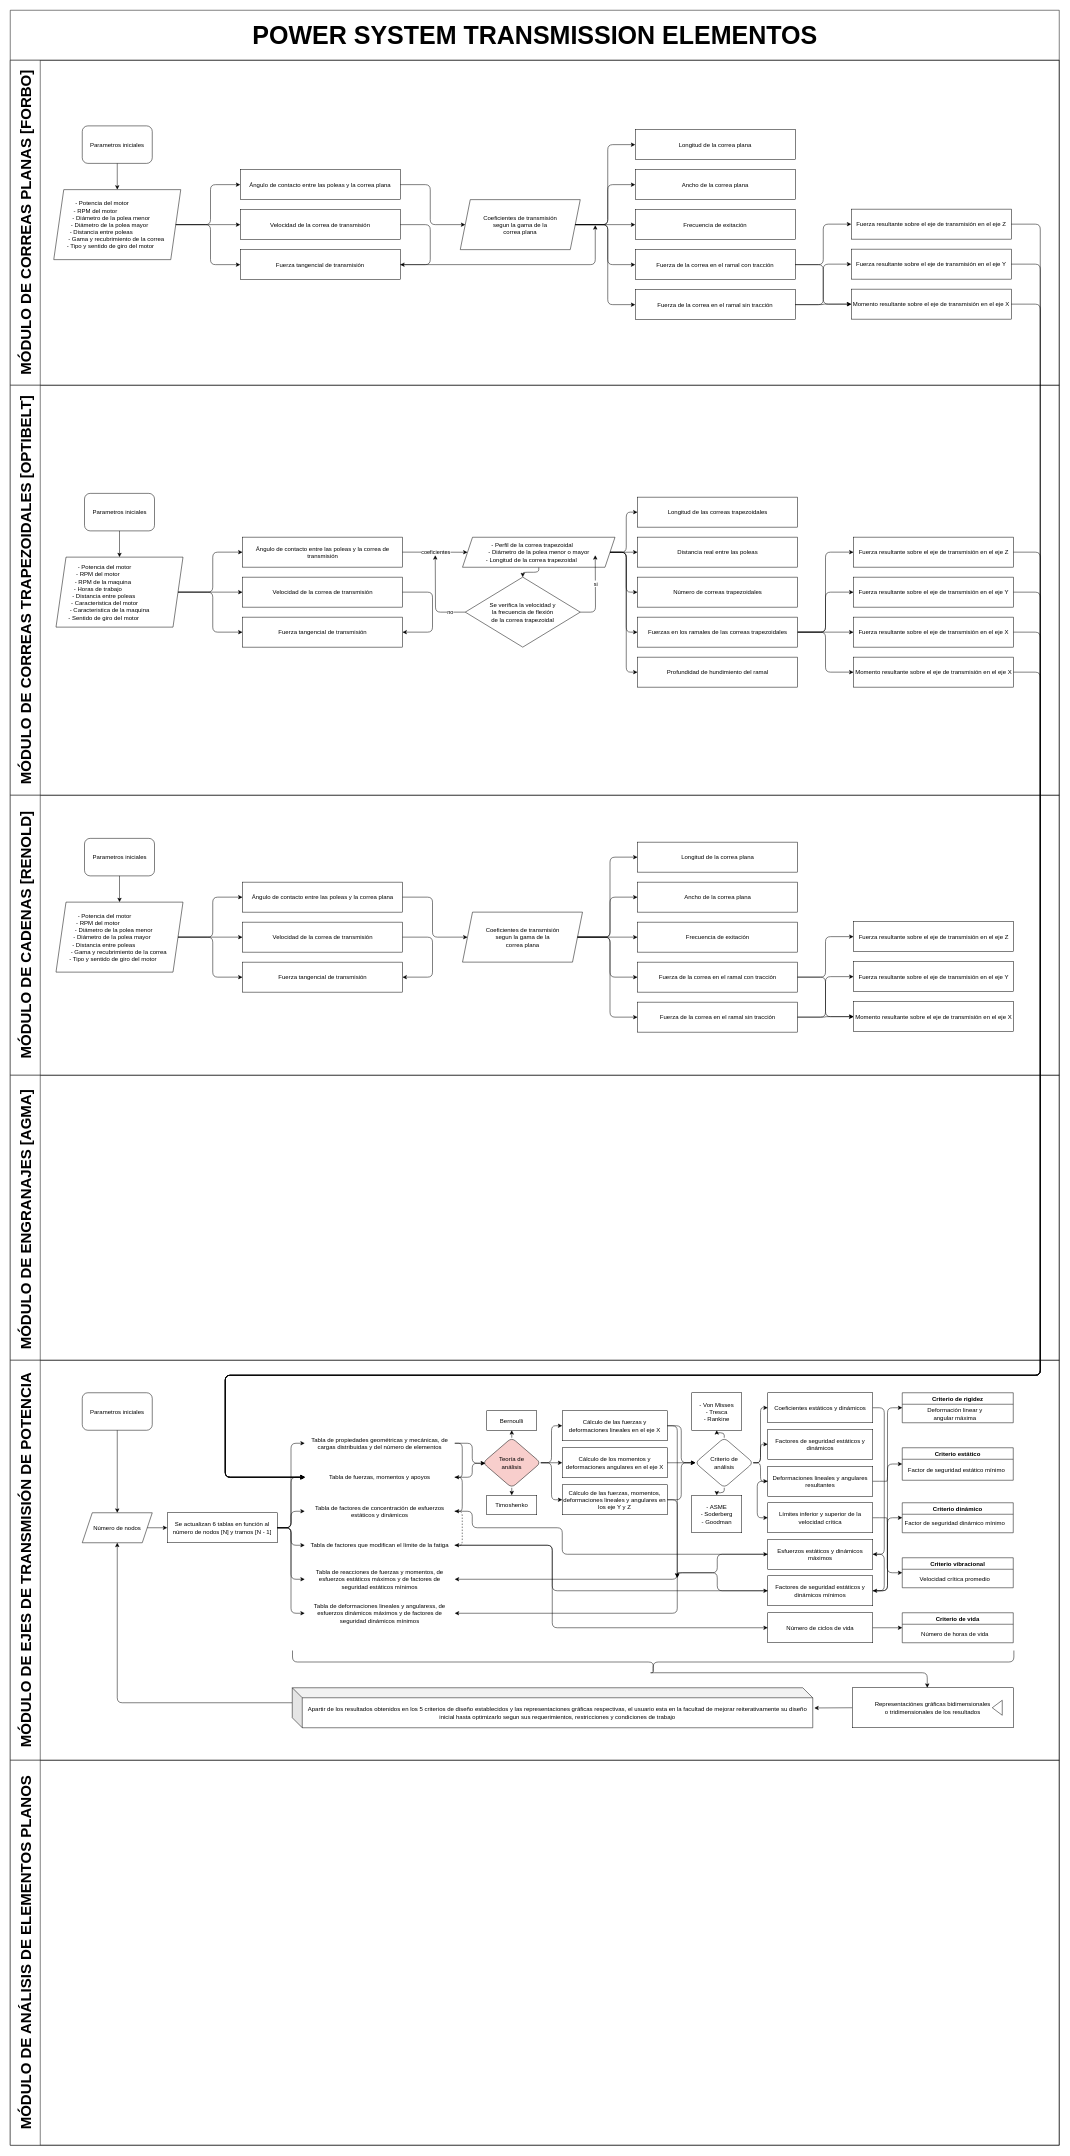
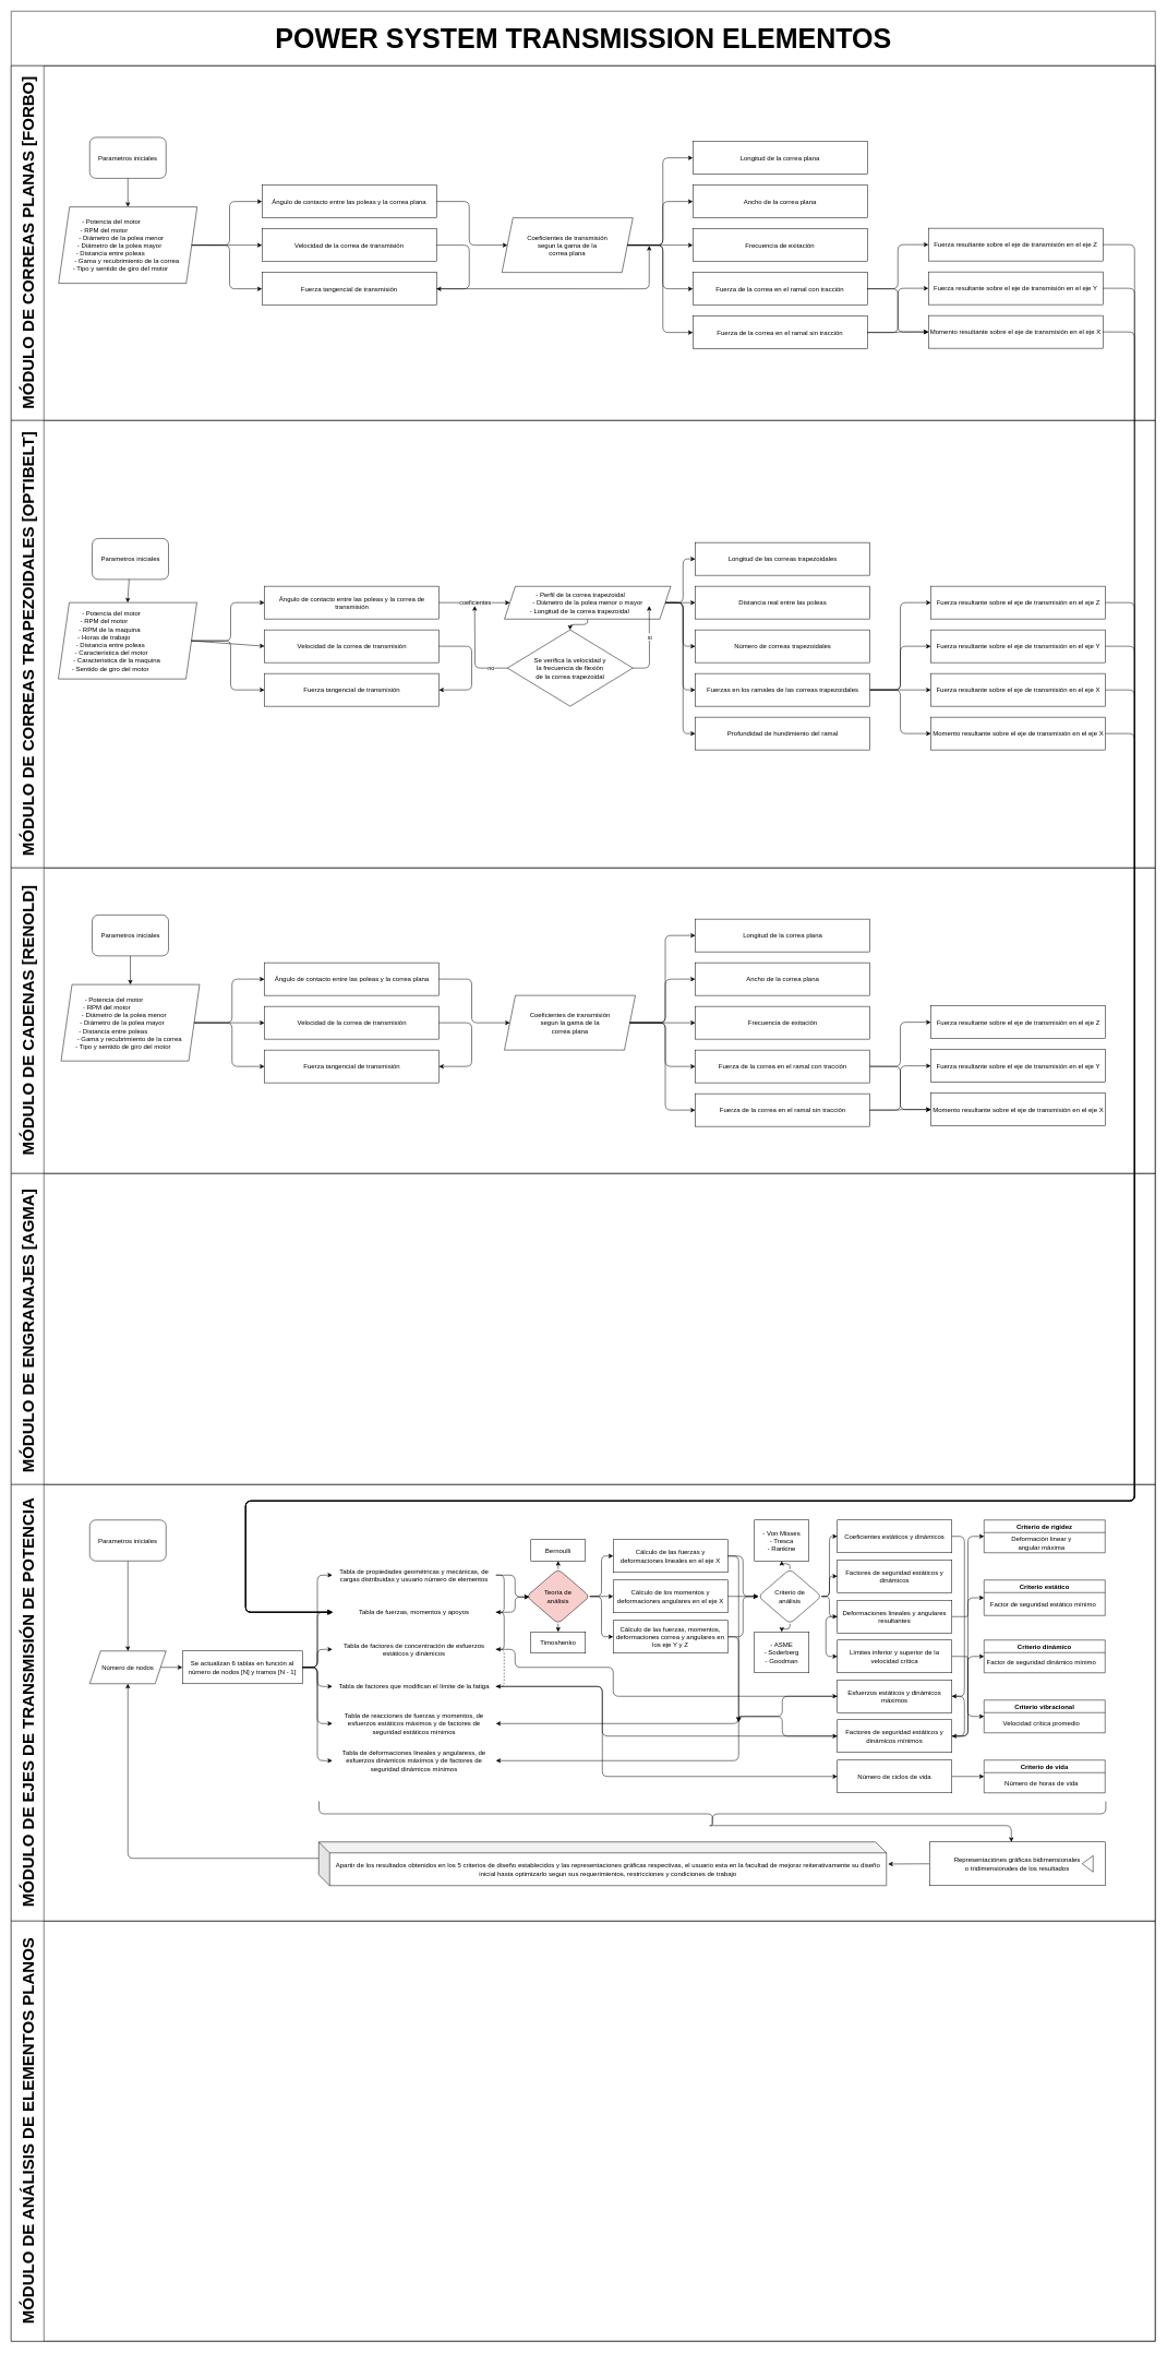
- <mxCell id="36" value="&lt;div style=&quot;&quot;&gt;&lt;span style=&quot;background-color: initial;&quot;&gt;- Potencia del motor&amp;nbsp; &amp;nbsp; &amp;nbsp; &amp;nbsp; &amp;nbsp; &amp;nbsp; &amp;nbsp; &amp;nbsp; &amp;nbsp;&amp;nbsp;&lt;/span&gt;&lt;/div&gt;&lt;div style=&quot;&quot;&gt;&lt;span style=&quot;background-color: initial;&quot;&gt;- RPM del motor&amp;nbsp; &amp;nbsp; &amp;nbsp; &amp;nbsp; &amp;nbsp; &amp;nbsp; &amp;nbsp; &amp;nbsp; &amp;nbsp; &amp;nbsp; &amp;nbsp; &amp;nbsp; &amp;nbsp;&amp;nbsp;&lt;/span&gt;&lt;/div&gt;&lt;div style=&quot;&quot;&gt;&lt;span style=&quot;background-color: initial;&quot;&gt;- RPM de la maquina&amp;nbsp; &amp;nbsp; &amp;nbsp; &amp;nbsp; &amp;nbsp; &amp;nbsp; &amp;nbsp; &amp;nbsp; &amp;nbsp; &amp;nbsp;&amp;nbsp;&lt;/span&gt;&lt;/div&gt;&lt;div style=&quot;&quot;&gt;&lt;span style=&quot;background-color: initial;&quot;&gt;- Horas de trabajo&amp;nbsp; &amp;nbsp; &amp;nbsp; &amp;nbsp; &amp;nbsp; &amp;nbsp; &amp;nbsp; &amp;nbsp; &amp;nbsp; &amp;nbsp; &amp;nbsp; &amp;nbsp; &amp;nbsp;&amp;nbsp;&lt;/span&gt;&lt;/div&gt;&lt;div style=&quot;&quot;&gt;&lt;span style=&quot;background-color: initial;&quot;&gt;- Distancia entre poleas&amp;nbsp; &amp;nbsp; &amp;nbsp; &amp;nbsp; &amp;nbsp; &amp;nbsp; &amp;nbsp; &amp;nbsp; &amp;nbsp; &amp;nbsp;&lt;/span&gt;&lt;/div&gt;- Caracteristica del motor&lt;span style=&quot;background-color: initial;&quot;&gt;&amp;nbsp; &amp;nbsp; &amp;nbsp; &amp;nbsp; &amp;nbsp; &amp;nbsp; &amp;nbsp; &amp;nbsp; &amp;nbsp;&amp;nbsp;&lt;/span&gt;&lt;br&gt;&lt;div style=&quot;&quot;&gt;- Caracteristica de la maquina&amp;nbsp; &amp;nbsp; &amp;nbsp; &amp;nbsp; &amp;nbsp; &amp;nbsp;&amp;nbsp;&lt;/div&gt;&lt;div style=&quot;&quot;&gt;- Sentido de giro del motor&amp;nbsp; &amp;nbsp; &amp;nbsp; &amp;nbsp; &amp;nbsp; &amp;nbsp; &amp;nbsp; &amp;nbsp; &amp;nbsp; &amp;nbsp;&lt;/div&gt;" style="shape=parallelogram;perimeter=parallelogramPerimeter;whiteSpace=wrap;html=1;fixedSize=1;align=center;" vertex="1" parent="34"><mxGeometry x="91.5" y="343.75" width="254" height="140" as="geometry" /></mxCell>
+ <mxCell id="36" value="&lt;div style=&quot;&quot;&gt;&lt;span style=&quot;background-color: initial;&quot;&gt;- Potencia del motor&amp;nbsp; &amp;nbsp; &amp;nbsp; &amp;nbsp; &amp;nbsp; &amp;nbsp; &amp;nbsp; &amp;nbsp; &amp;nbsp;&amp;nbsp;&lt;/span&gt;&lt;/div&gt;&lt;div style=&quot;&quot;&gt;&lt;span style=&quot;background-color: initial;&quot;&gt;- RPM del motor&amp;nbsp; &amp;nbsp; &amp;nbsp; &amp;nbsp; &amp;nbsp; &amp;nbsp; &amp;nbsp; &amp;nbsp; &amp;nbsp; &amp;nbsp; &amp;nbsp; &amp;nbsp; &amp;nbsp;&amp;nbsp;&lt;/span&gt;&lt;/div&gt;&lt;div style=&quot;&quot;&gt;&lt;span style=&quot;background-color: initial;&quot;&gt;- RPM de la maquina&amp;nbsp; &amp;nbsp; &amp;nbsp; &amp;nbsp; &amp;nbsp; &amp;nbsp; &amp;nbsp; &amp;nbsp; &amp;nbsp; &amp;nbsp;&amp;nbsp;&lt;/span&gt;&lt;/div&gt;&lt;div style=&quot;&quot;&gt;&lt;span style=&quot;background-color: initial;&quot;&gt;- Horas de trabajo&amp;nbsp; &amp;nbsp; &amp;nbsp; &amp;nbsp; &amp;nbsp; &amp;nbsp; &amp;nbsp; &amp;nbsp; &amp;nbsp; &amp;nbsp; &amp;nbsp; &amp;nbsp; &amp;nbsp;&amp;nbsp;&lt;/span&gt;&lt;/div&gt;&lt;div style=&quot;&quot;&gt;&lt;span style=&quot;background-color: initial;&quot;&gt;- Distancia entre poleas&amp;nbsp; &amp;nbsp; &amp;nbsp; &amp;nbsp; &amp;nbsp; &amp;nbsp; &amp;nbsp; &amp;nbsp; &amp;nbsp; &amp;nbsp;&lt;/span&gt;&lt;/div&gt;- Caracteristica del motor&lt;span style=&quot;background-color: initial;&quot;&gt;&amp;nbsp; &amp;nbsp; &amp;nbsp; &amp;nbsp; &amp;nbsp; &amp;nbsp; &amp;nbsp; &amp;nbsp; &amp;nbsp;&amp;nbsp;&lt;/span&gt;&lt;br&gt;&lt;div style=&quot;&quot;&gt;- Caracteristica de la maquina&amp;nbsp; &amp;nbsp; &amp;nbsp; &amp;nbsp; &amp;nbsp; &amp;nbsp;&amp;nbsp;&lt;/div&gt;&lt;div style=&quot;&quot;&gt;- Sentido de giro del motor&amp;nbsp; &amp;nbsp; &amp;nbsp; &amp;nbsp; &amp;nbsp; &amp;nbsp; &amp;nbsp; &amp;nbsp; &amp;nbsp; &amp;nbsp;&lt;/div&gt;" style="shape=parallelogram;perimeter=parallelogramPerimeter;whiteSpace=wrap;html=1;fixedSize=1;align=center;" vertex="1" parent="34"><mxGeometry x="86.5" y="333.75" width="254" height="140" as="geometry" /></mxCell>
- <mxCell id="106" value="Tabla de propiedades geométricas y mecánicas, de cargas distribuidas y del número de elementos" style="text;html=1;strokeColor=none;fillColor=none;align=center;verticalAlign=middle;whiteSpace=wrap;rounded=0;comic=0;" parent="100" vertex="1"><mxGeometry x="589" y="141" width="300" height="50" as="geometry" /></mxCell>
+ <mxCell id="106" value="Tabla de propiedades geométricas y mecánicas, de cargas distribuidas y usuario número de elementos" style="text;html=1;strokeColor=none;fillColor=none;align=center;verticalAlign=middle;whiteSpace=wrap;rounded=0;comic=0;" parent="100" vertex="1"><mxGeometry x="589" y="141" width="300" height="50" as="geometry" /></mxCell>
- <mxCell id="134" value="Cálculo de las fuerzas, momentos, deformaciones lineales y angulares en los eje Y y Z" style="rounded=0;whiteSpace=wrap;html=1;" parent="100" vertex="1"><mxGeometry x="1104" y="249" width="210" height="60" as="geometry" /></mxCell>
+ <mxCell id="134" value="Cálculo de las fuerzas, momentos, deformaciones correa y angulares en los eje Y y Z" style="rounded=0;whiteSpace=wrap;html=1;" parent="100" vertex="1"><mxGeometry x="1104" y="249" width="210" height="60" as="geometry" /></mxCell>
